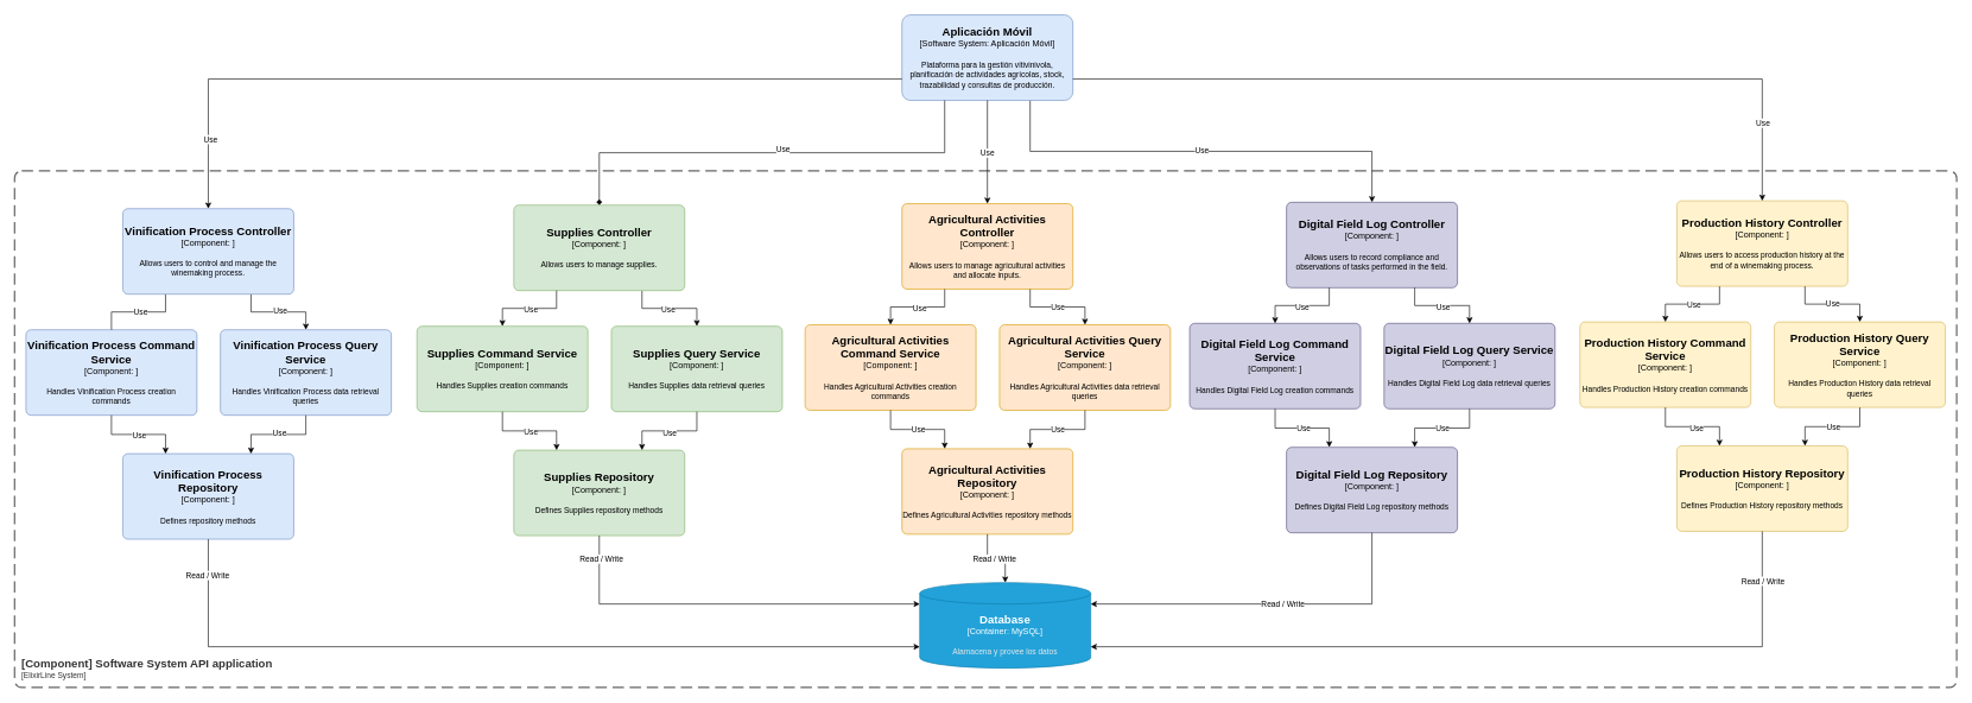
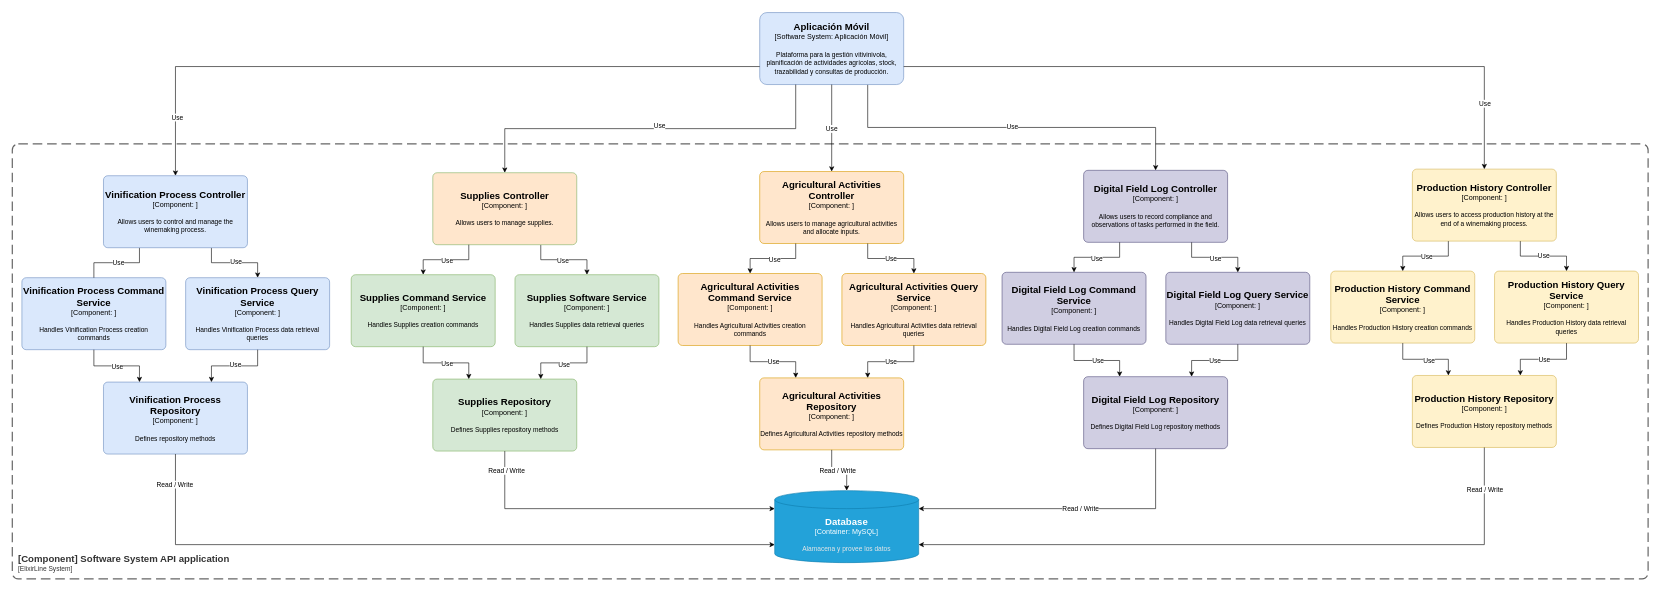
- <mxCell id="45" style="edgeStyle=orthogonalEdgeStyle;rounded=0;orthogonalLoop=1;jettySize=auto;html=1;exitX=0.25;exitY=1;exitDx=0;exitDy=0;exitPerimeter=0;entryX=0.5;entryY=0;entryDx=0;entryDy=0;entryPerimeter=0;endArrow=diamond;" edge="1" parent="1" source="5" target="20"><mxGeometry relative="1" as="geometry" /></mxCell>
+ <mxCell id="45" style="edgeStyle=orthogonalEdgeStyle;rounded=0;orthogonalLoop=1;jettySize=auto;html=1;exitX=0.25;exitY=1;exitDx=0;exitDy=0;exitPerimeter=0;entryX=0.5;entryY=0;entryDx=0;entryDy=0;entryPerimeter=0;" edge="1" parent="1" source="5" target="20"><mxGeometry relative="1" as="geometry" /></mxCell>
- <mxCell id="20" value="&lt;font style=&quot;font-size: 16px&quot;&gt;&lt;b&gt;Supplies Controller&lt;/b&gt;&lt;/font&gt;&lt;div&gt;[Component: ]&lt;/div&gt;&lt;br&gt;&lt;div&gt;&lt;font style=&quot;font-size: 11px&quot;&gt;Allows users to manage supplies.&lt;/font&gt;&lt;/div&gt;" style="rounded=1;whiteSpace=wrap;html=1;labelBackgroundColor=none;fillColor=#d5e8d4;align=center;arcSize=6;strokeColor=#82b366;metaEdit=1;resizable=0;points=[[0.25,0,0],[0.5,0,0],[0.75,0,0],[1,0.25,0],[1,0.5,0],[1,0.75,0],[0.75,1,0],[0.5,1,0],[0.25,1,0],[0,0.75,0],[0,0.5,0],[0,0.25,0]];" vertex="1" parent="1"><mxGeometry x="721" y="287" width="240" height="120" as="geometry" /></mxCell>
+ <mxCell id="20" value="&lt;font style=&quot;font-size: 16px&quot;&gt;&lt;b&gt;Supplies Controller&lt;/b&gt;&lt;/font&gt;&lt;div&gt;[Component: ]&lt;/div&gt;&lt;br&gt;&lt;div&gt;&lt;font style=&quot;font-size: 11px&quot;&gt;Allows users to manage supplies.&lt;/font&gt;&lt;/div&gt;" style="rounded=1;whiteSpace=wrap;html=1;labelBackgroundColor=none;fillColor=#ffe6cc;align=center;arcSize=6;strokeColor=#82b366;metaEdit=1;resizable=0;points=[[0.25,0,0],[0.5,0,0],[0.75,0,0],[1,0.25,0],[1,0.5,0],[1,0.75,0],[0.75,1,0],[0.5,1,0],[0.25,1,0],[0,0.75,0],[0,0.5,0],[0,0.25,0]];" vertex="1" parent="1"><mxGeometry x="721" y="287" width="240" height="120" as="geometry" /></mxCell>
- <mxCell id="17" value="&lt;font style=&quot;font-size: 16px&quot;&gt;&lt;b&gt;Supplies Query Service&lt;/b&gt;&lt;/font&gt;&lt;div&gt;[Component: ]&lt;/div&gt;&lt;br&gt;&lt;div&gt;&lt;font style=&quot;font-size: 11px&quot;&gt;Handles Supplies data retrieval queries&lt;/font&gt;&lt;/div&gt;" style="rounded=1;whiteSpace=wrap;html=1;labelBackgroundColor=none;fillColor=#d5e8d4;align=center;arcSize=6;strokeColor=#82b366;metaEdit=1;resizable=0;points=[[0.25,0,0],[0.5,0,0],[0.75,0,0],[1,0.25,0],[1,0.5,0],[1,0.75,0],[0.75,1,0],[0.5,1,0],[0.25,1,0],[0,0.75,0],[0,0.5,0],[0,0.25,0]];" vertex="1" parent="1"><mxGeometry x="858" y="457" width="240" height="120" as="geometry" /></mxCell>
+ <mxCell id="17" value="&lt;font style=&quot;font-size: 16px&quot;&gt;&lt;b&gt;Supplies Software Service&lt;/b&gt;&lt;/font&gt;&lt;div&gt;[Component: ]&lt;/div&gt;&lt;br&gt;&lt;div&gt;&lt;font style=&quot;font-size: 11px&quot;&gt;Handles Supplies data retrieval queries&lt;/font&gt;&lt;/div&gt;" style="rounded=1;whiteSpace=wrap;html=1;labelBackgroundColor=none;fillColor=#d5e8d4;align=center;arcSize=6;strokeColor=#82b366;metaEdit=1;resizable=0;points=[[0.25,0,0],[0.5,0,0],[0.75,0,0],[1,0.25,0],[1,0.5,0],[1,0.75,0],[0.75,1,0],[0.5,1,0],[0.25,1,0],[0,0.75,0],[0,0.5,0],[0,0.25,0]];" vertex="1" parent="1"><mxGeometry x="858" y="457" width="240" height="120" as="geometry" /></mxCell>
